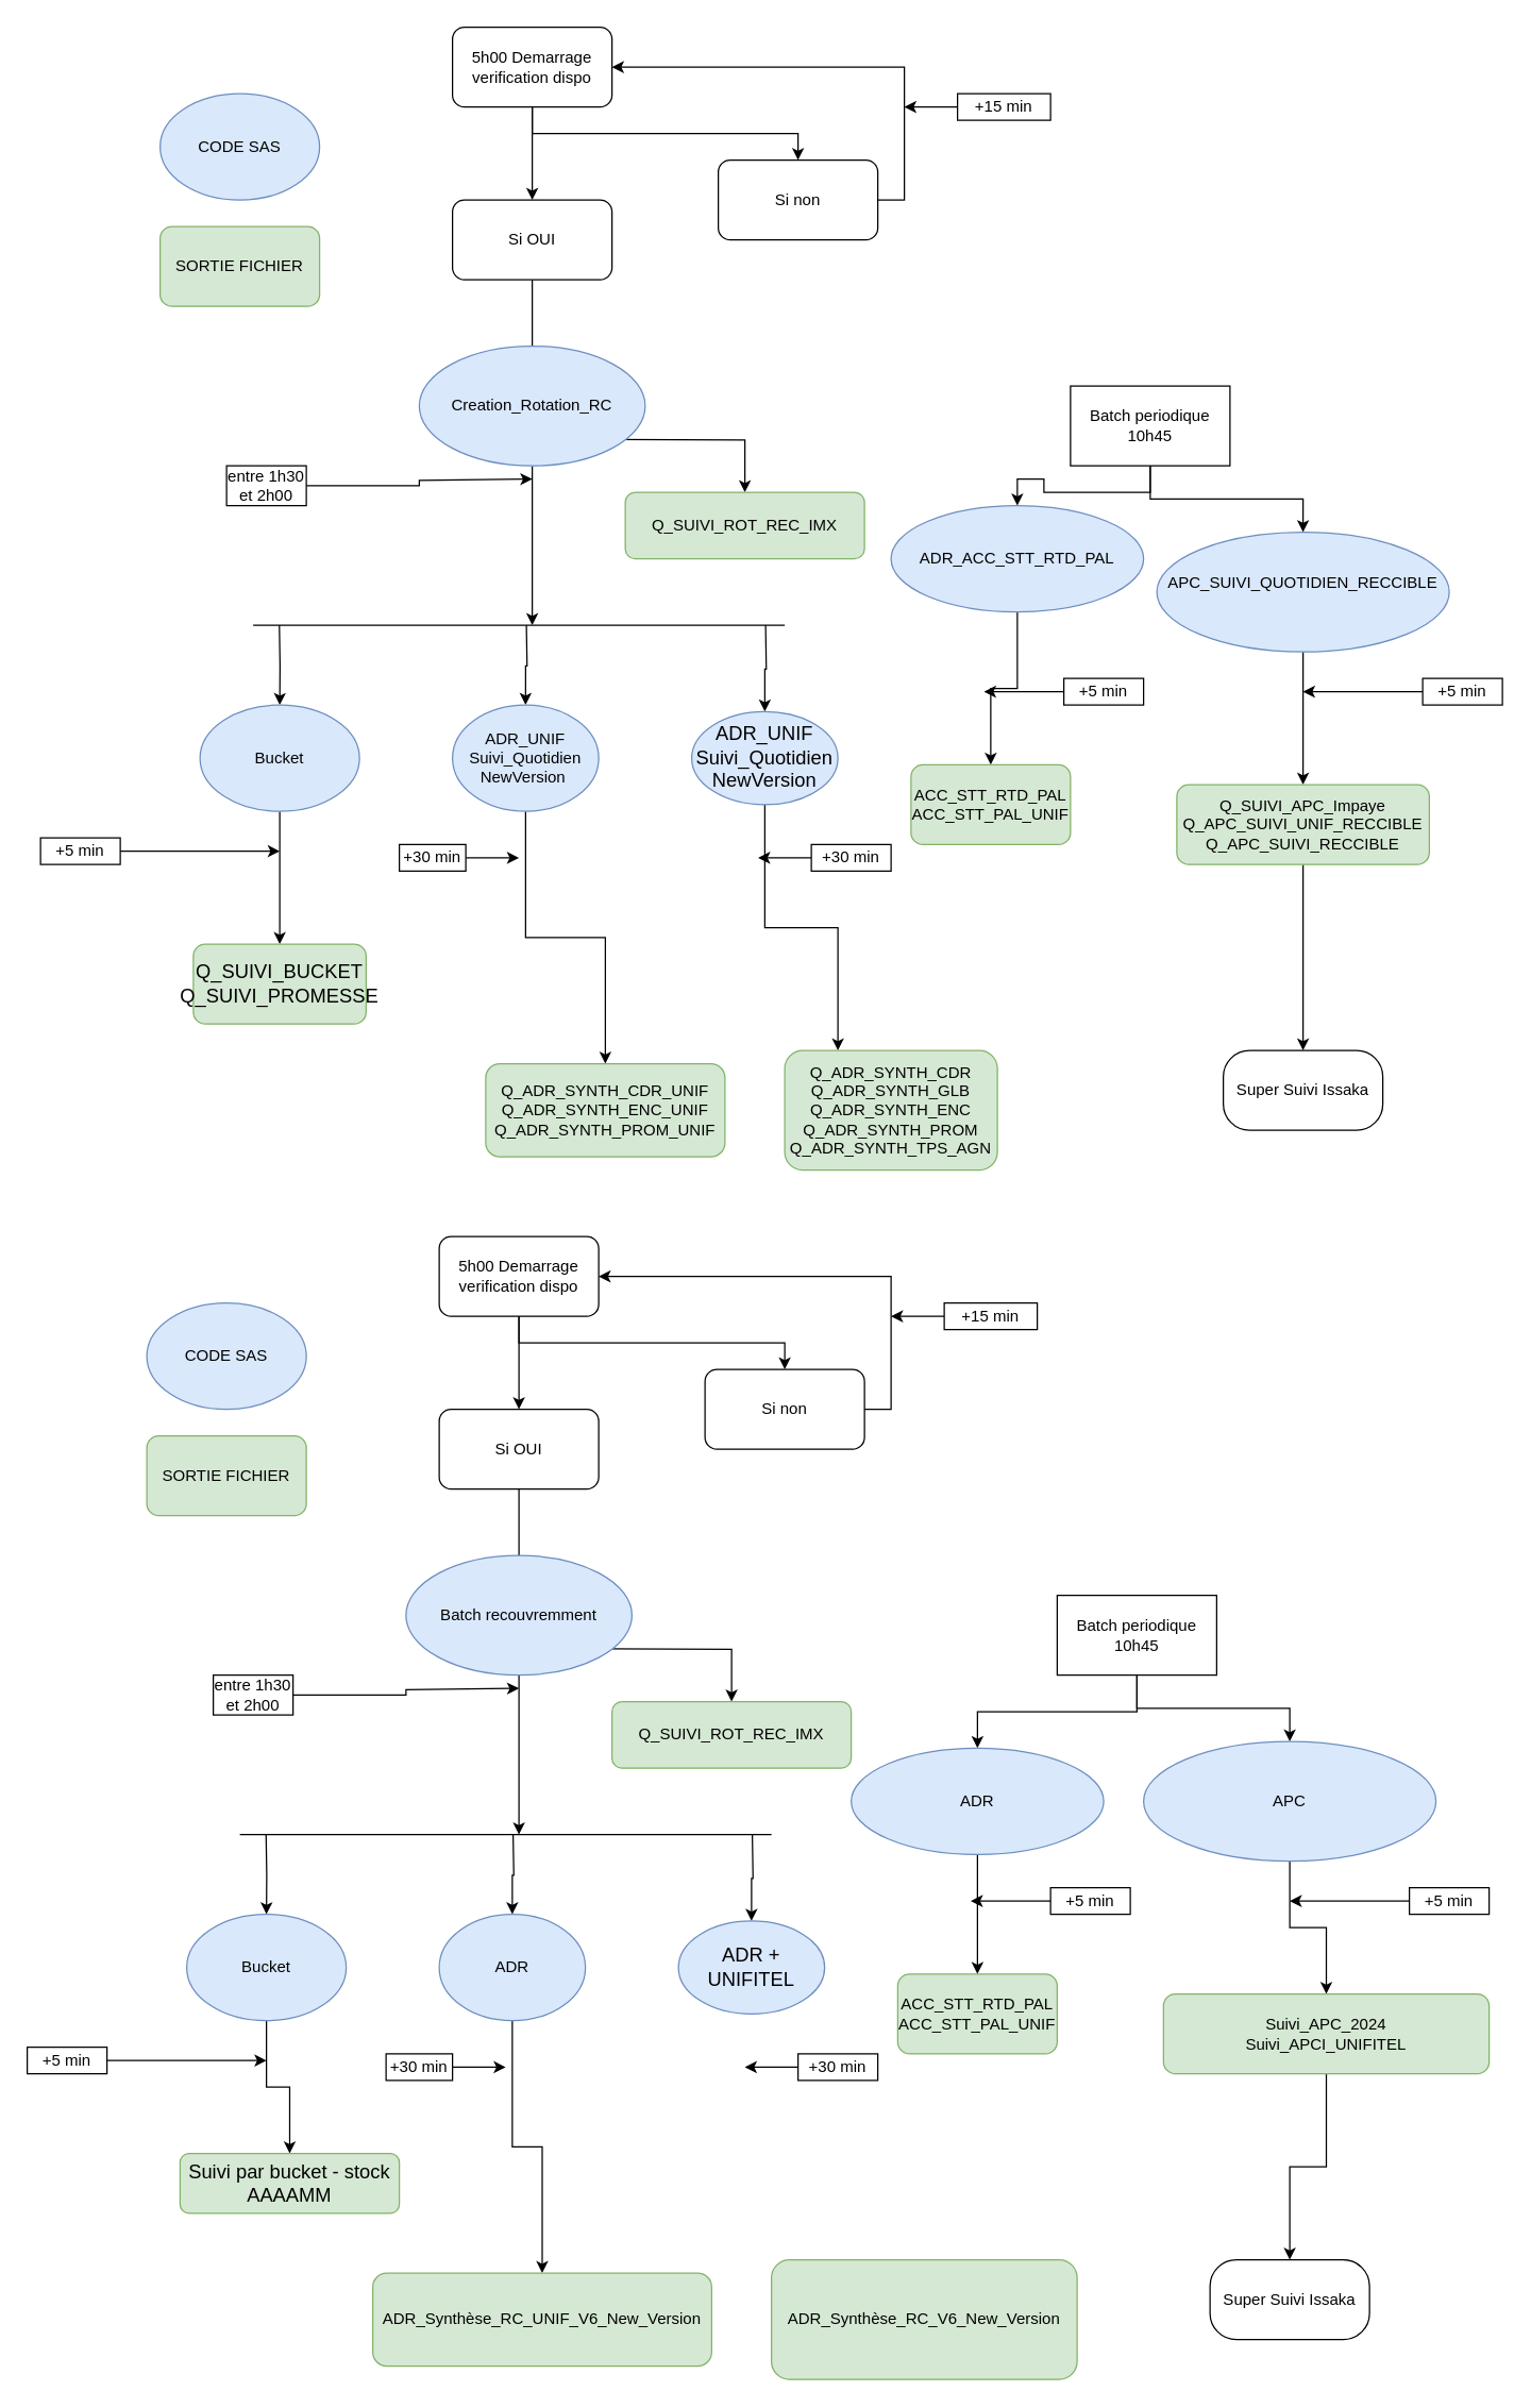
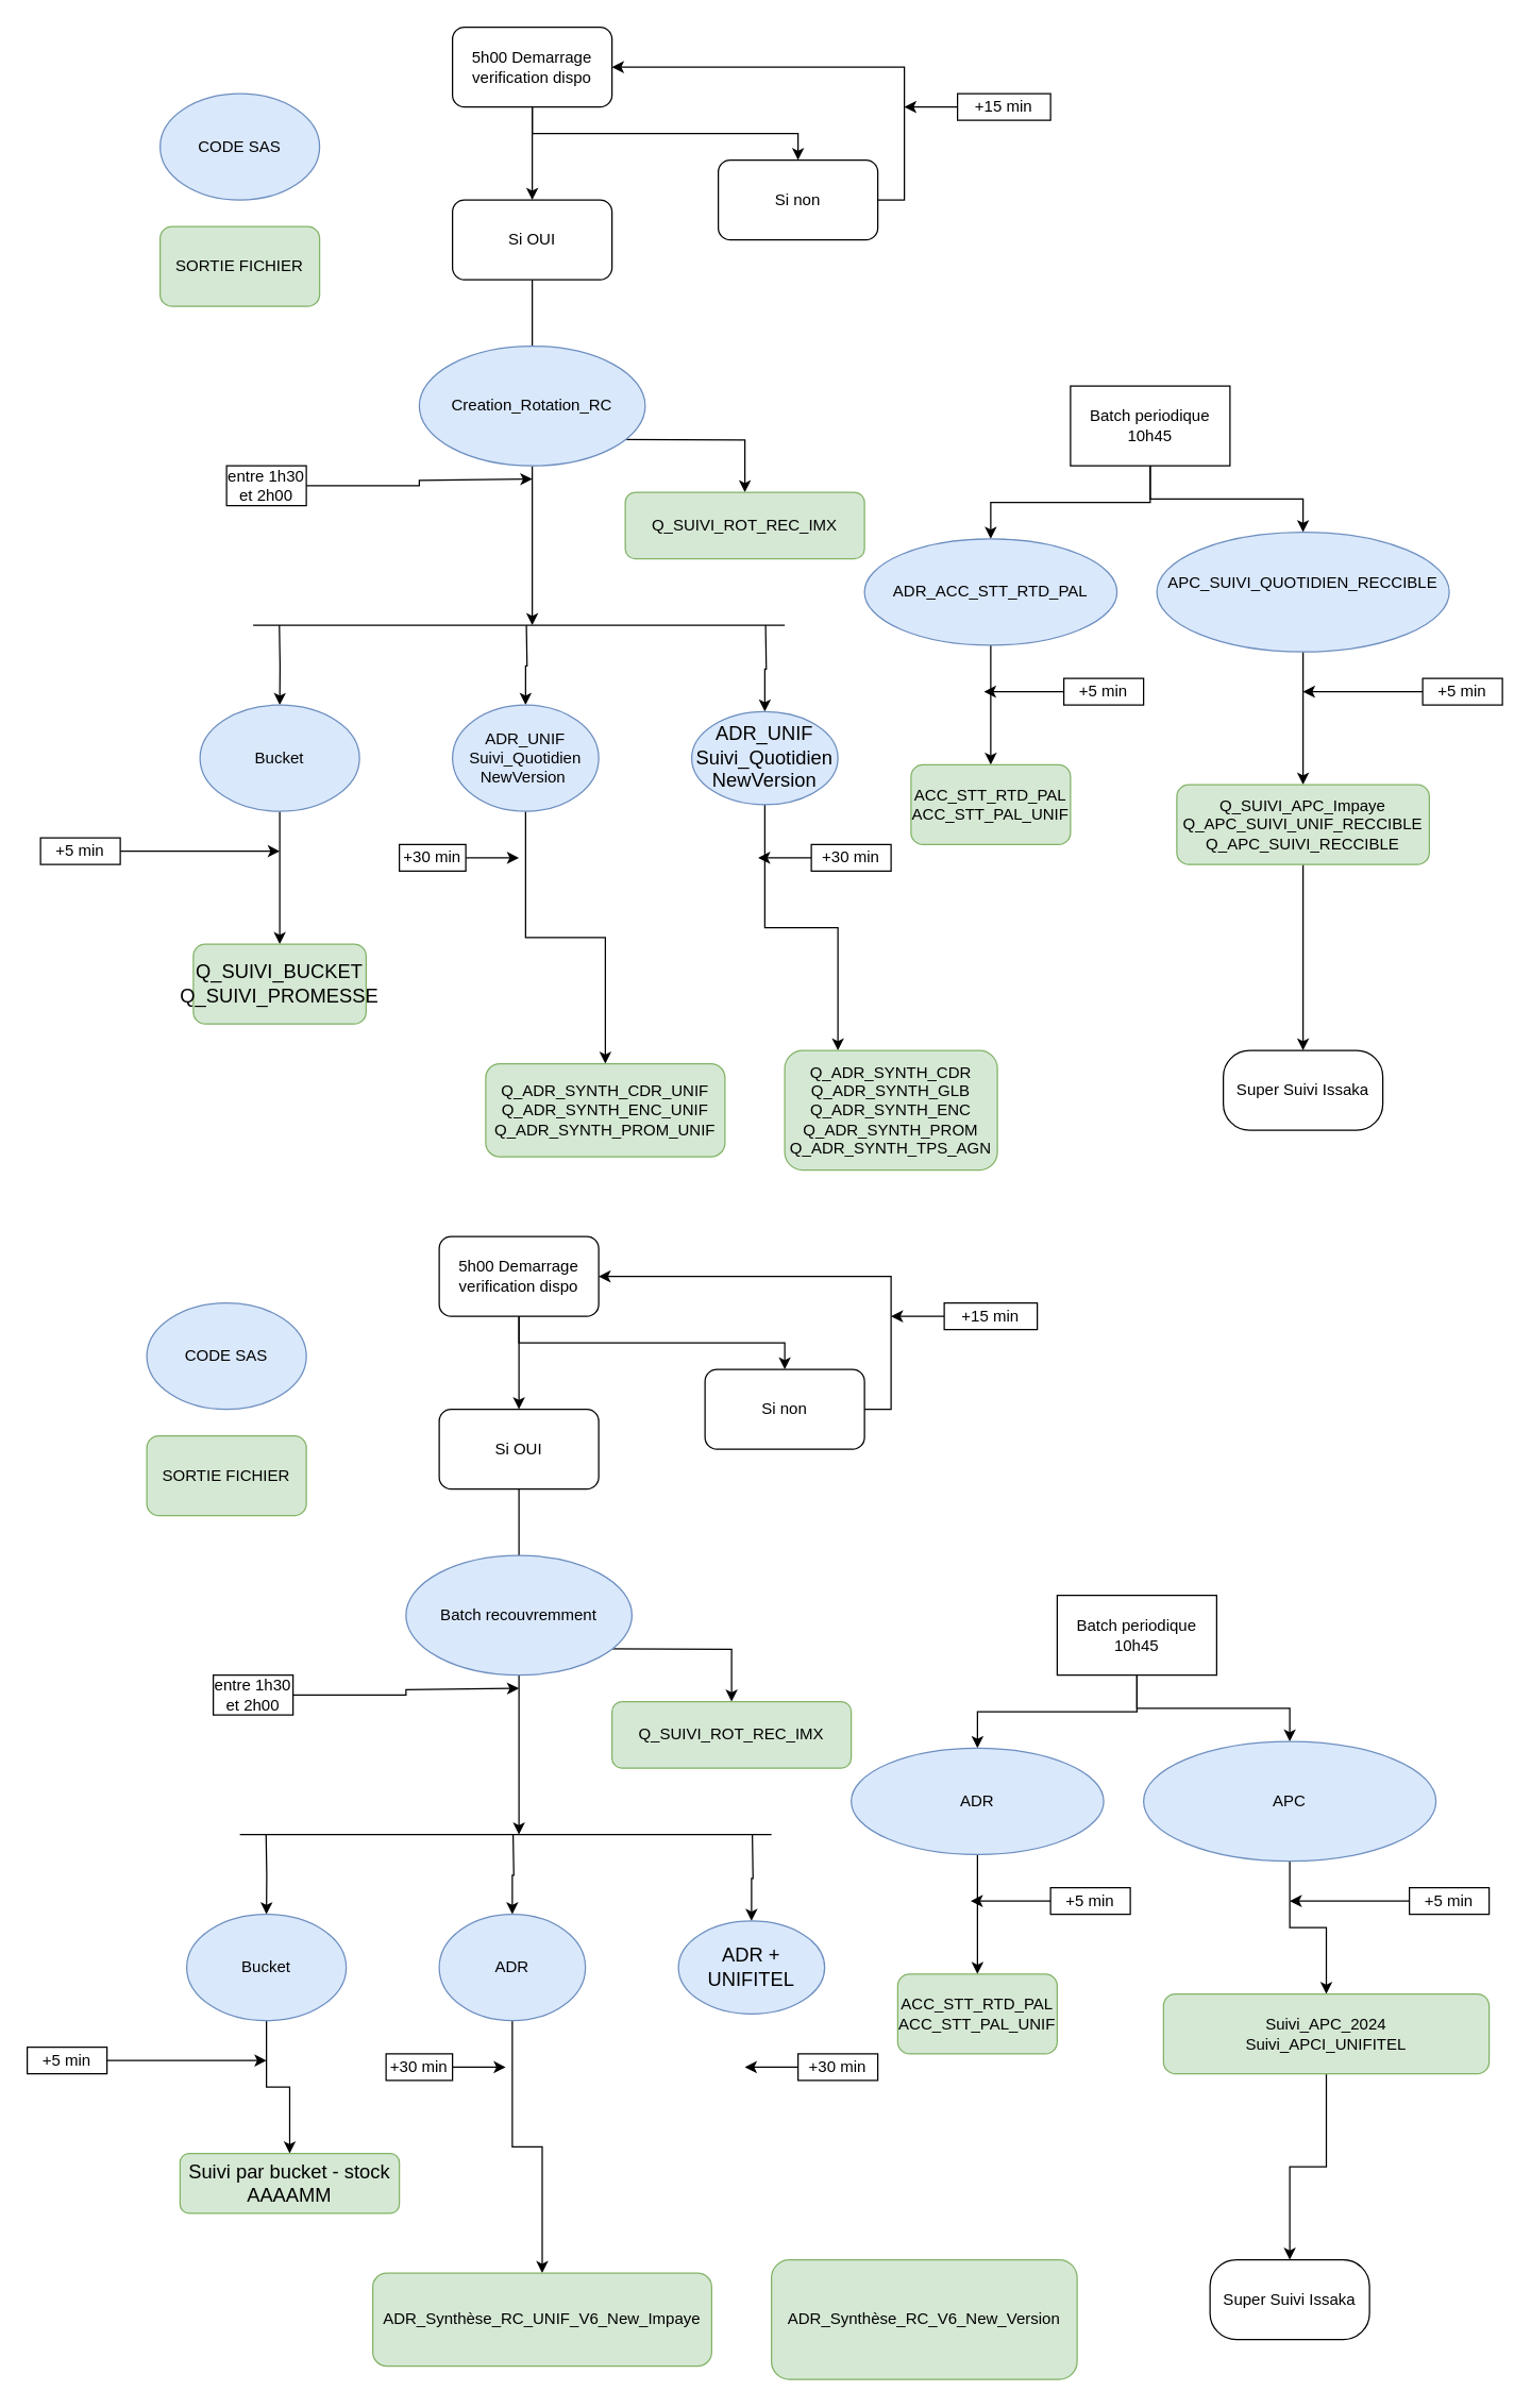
- <mxCell id="36" value="&lt;span style=&quot;text-wrap: nowrap;&quot;&gt;ADR_ACC_STT_RTD_PAL&lt;/span&gt;" style="ellipse;whiteSpace=wrap;html=1;fillColor=#dae8fc;strokeColor=#6c8ebf;" vertex="1" parent="1"><mxGeometry x="670" y="380" width="190" height="80" as="geometry" /></mxCell>
+ <mxCell id="36" value="&lt;span style=&quot;text-wrap: nowrap;&quot;&gt;ADR_ACC_STT_RTD_PAL&lt;/span&gt;" style="ellipse;whiteSpace=wrap;html=1;fillColor=#dae8fc;strokeColor=#6c8ebf;" vertex="1" parent="1"><mxGeometry x="650" y="405" width="190" height="80" as="geometry" /></mxCell>
- <mxCell id="80" value="&lt;div&gt;ADR_Synthèse_RC_UNIF_V6_New_Version&lt;br&gt;&lt;/div&gt;" style="rounded=1;whiteSpace=wrap;html=1;fillColor=#d5e8d4;strokeColor=#82b366;" vertex="1" parent="1"><mxGeometry x="280" y="1710" width="255" height="70" as="geometry" /></mxCell>
+ <mxCell id="80" value="&lt;div&gt;ADR_Synthèse_RC_UNIF_V6_New_Impaye&lt;br&gt;&lt;/div&gt;" style="rounded=1;whiteSpace=wrap;html=1;fillColor=#d5e8d4;strokeColor=#82b366;" vertex="1" parent="1"><mxGeometry x="280" y="1710" width="255" height="70" as="geometry" /></mxCell>
